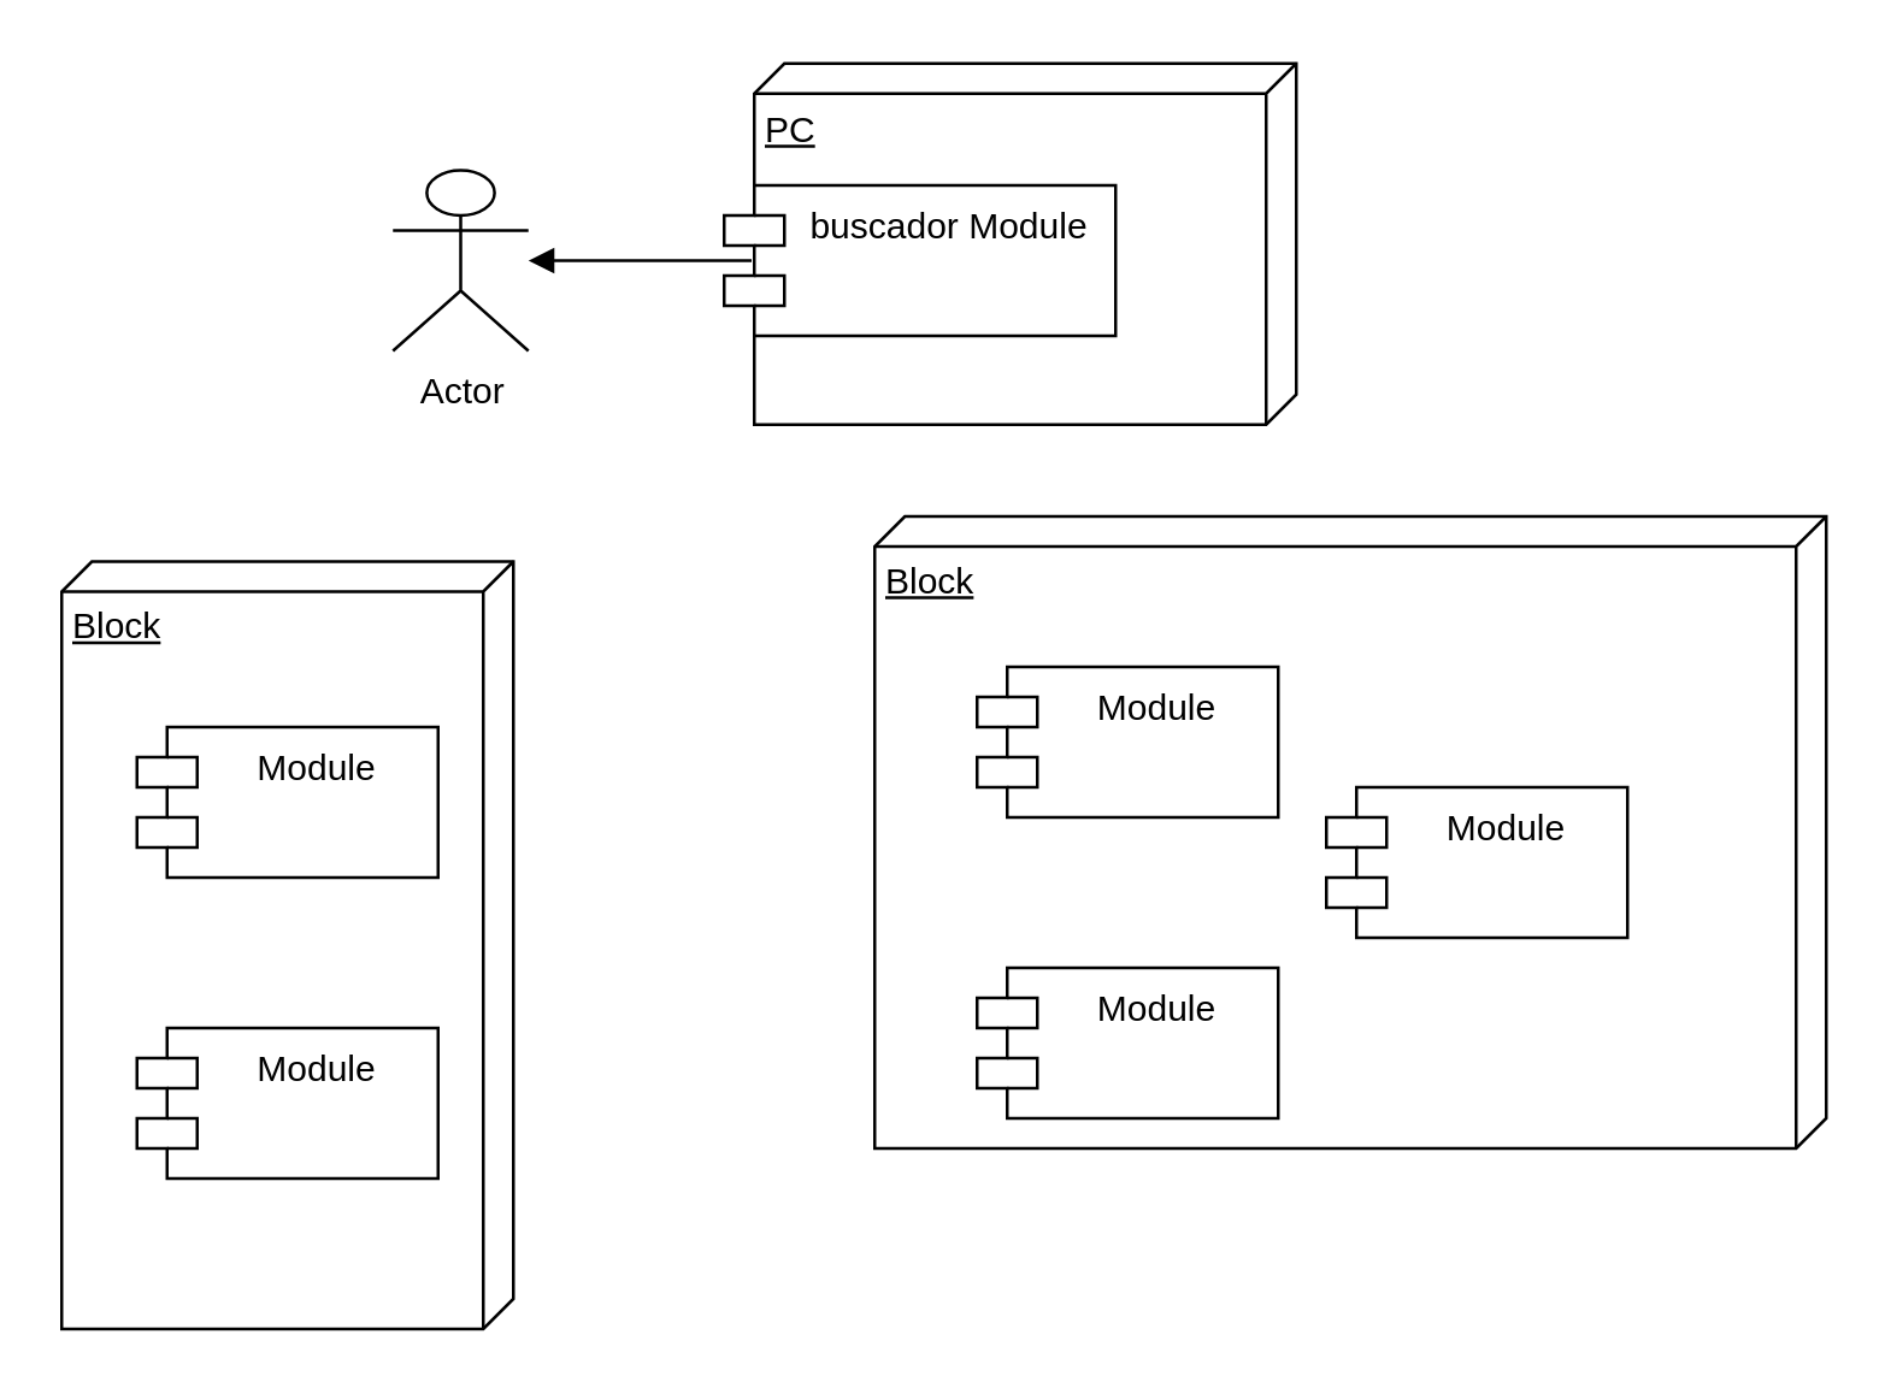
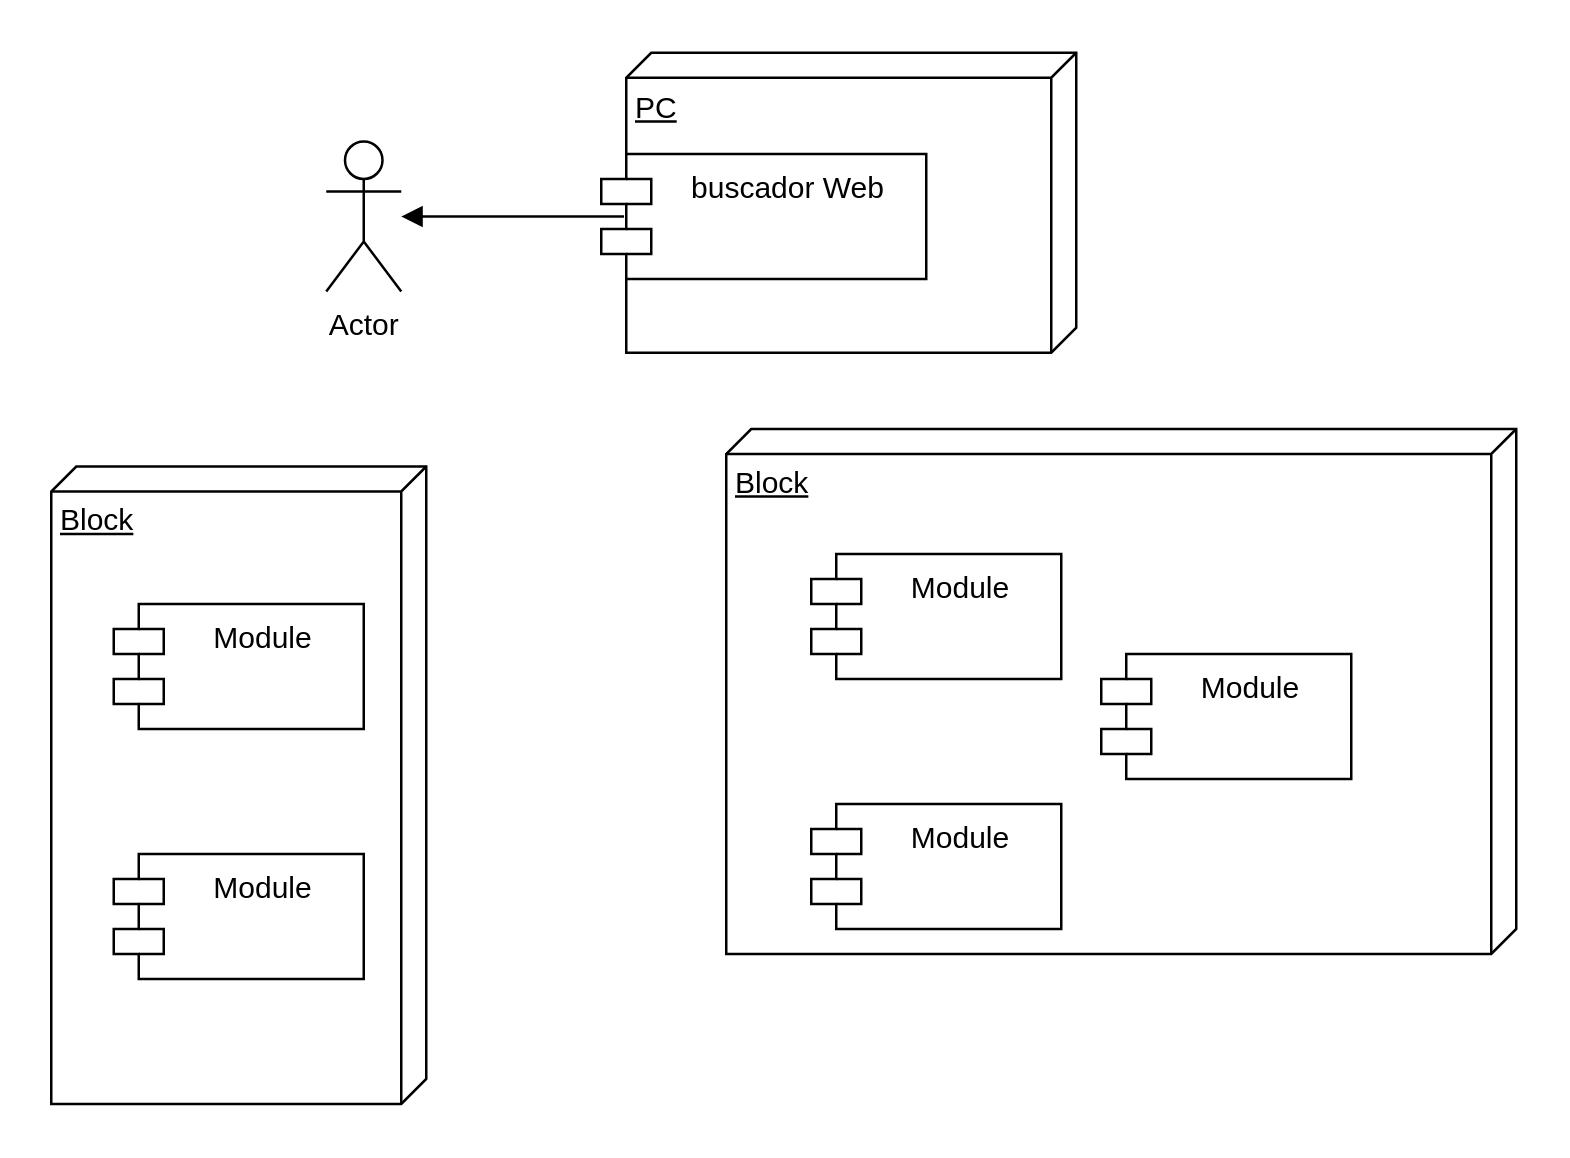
- <mxCell id="5" value="buscador Module" style="shape=module;align=left;spacingLeft=20;align=center;verticalAlign=top;" vertex="1" parent="1"><mxGeometry x="240" y="61" width="130" height="50" as="geometry" /></mxCell>
+ <mxCell id="5" value="buscador Web" style="shape=module;align=left;spacingLeft=20;align=center;verticalAlign=top;" vertex="1" parent="1"><mxGeometry x="240" y="61" width="130" height="50" as="geometry" /></mxCell>
- <mxCell id="2" value="Actor" style="shape=umlActor;verticalLabelPosition=bottom;verticalAlign=top;html=1;" vertex="1" parent="1"><mxGeometry x="130" y="56" width="45" height="60" as="geometry" /></mxCell>
+ <mxCell id="2" value="Actor" style="shape=umlActor;verticalLabelPosition=bottom;verticalAlign=top;html=1;" vertex="1" parent="1"><mxGeometry x="130" y="56" width="30" height="60" as="geometry" /></mxCell>
